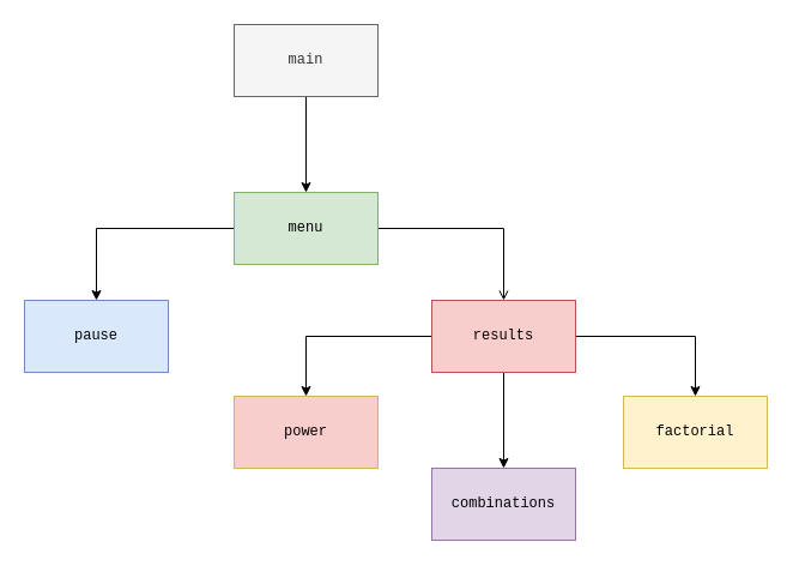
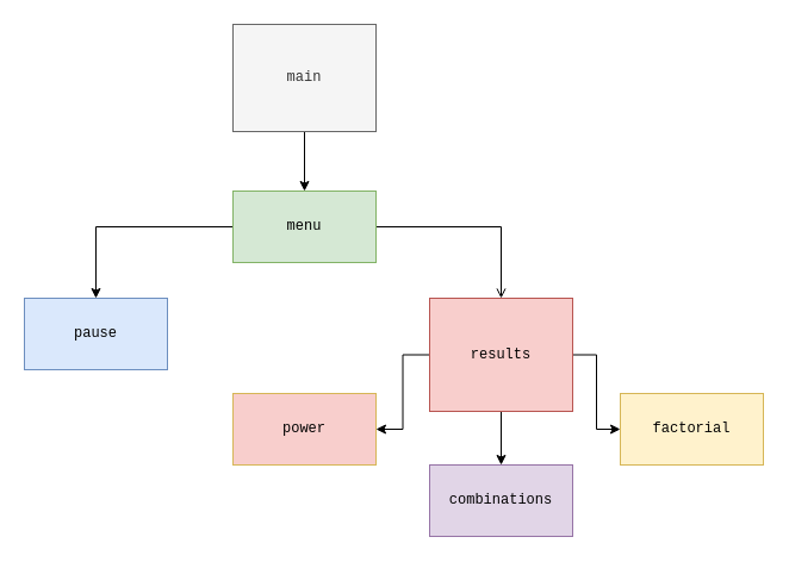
- <mxCell id="3" value="main" style="rounded=0;whiteSpace=wrap;html=1;fontFamily=Courier New;fillColor=#f5f5f5;strokeColor=#666666;fontColor=#333333;" vertex="1" parent="1"><mxGeometry x="195" y="20" width="120" height="60" as="geometry" /></mxCell>
+ <mxCell id="3" value="main" style="rounded=0;whiteSpace=wrap;html=1;fontFamily=Courier New;fillColor=#f5f5f5;strokeColor=#666666;fontColor=#333333;" vertex="1" parent="1"><mxGeometry x="195" y="20" width="120" height="90" as="geometry" /></mxCell>
- <mxCell id="11" value="results" style="rounded=0;whiteSpace=wrap;html=1;fontFamily=Courier New;fillColor=#f8cecc;strokeColor=#b85450;" vertex="1" parent="1"><mxGeometry x="360" y="250" width="120" height="60" as="geometry" /></mxCell>
+ <mxCell id="11" value="results" style="rounded=0;whiteSpace=wrap;html=1;fontFamily=Courier New;fillColor=#f8cecc;strokeColor=#b85450;" vertex="1" parent="1"><mxGeometry x="360" y="250" width="120" height="95" as="geometry" /></mxCell>
